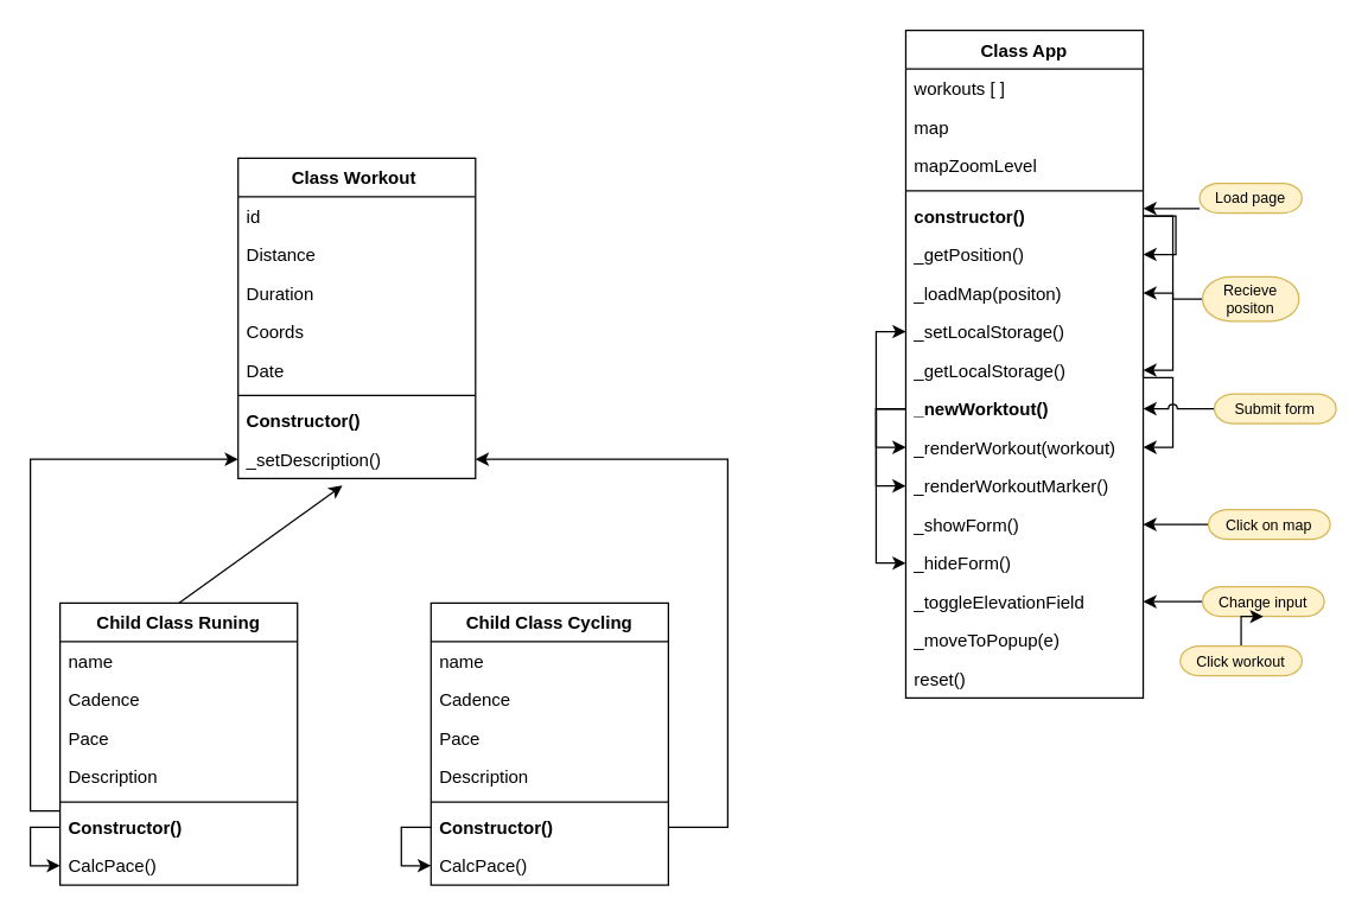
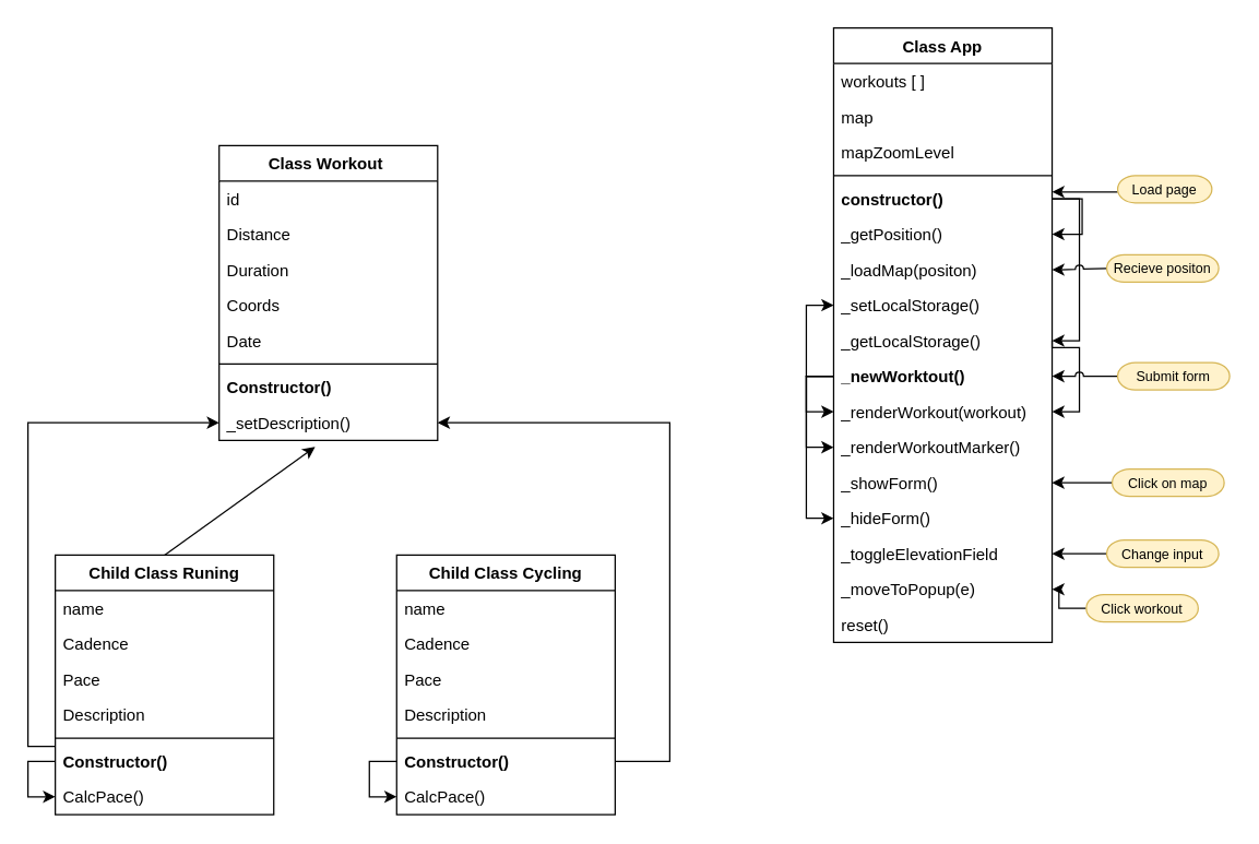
- <mxCell id="58" value="Load page" style="rounded=1;whiteSpace=wrap;html=1;fillColor=#fff2cc;strokeColor=#d6b656;arcSize=64;fontSize=10;" vertex="1" parent="1"><mxGeometry x="808" y="123" width="69" height="20" as="geometry" /></mxCell>
+ <mxCell id="58" value="Load page" style="rounded=1;whiteSpace=wrap;html=1;fillColor=#fff2cc;strokeColor=#d6b656;arcSize=64;fontSize=10;" vertex="1" parent="1"><mxGeometry x="818" y="128" width="69" height="20" as="geometry" /></mxCell>
- <mxCell id="60" value="Recieve positon" style="rounded=1;whiteSpace=wrap;html=1;fillColor=#fff2cc;strokeColor=#d6b656;arcSize=64;fontSize=10;" vertex="1" parent="1"><mxGeometry x="810" y="186" width="65" height="30" as="geometry" /></mxCell>
+ <mxCell id="60" value="Recieve positon" style="rounded=1;whiteSpace=wrap;html=1;fillColor=#fff2cc;strokeColor=#d6b656;arcSize=64;fontSize=10;" vertex="1" parent="1"><mxGeometry x="810" y="186" width="82" height="20" as="geometry" /></mxCell>
- <mxCell id="67" style="edgeStyle=orthogonalEdgeStyle;rounded=0;jumpStyle=arc;orthogonalLoop=1;jettySize=auto;html=1;fontSize=10;" edge="1" parent="1" source="68" target="66"><mxGeometry relative="1" as="geometry" /></mxCell>
+ <mxCell id="67" style="edgeStyle=orthogonalEdgeStyle;rounded=0;jumpStyle=arc;orthogonalLoop=1;jettySize=auto;html=1;fontSize=10;" edge="1" parent="1" source="68" target="55"><mxGeometry relative="1" as="geometry" /></mxCell>
